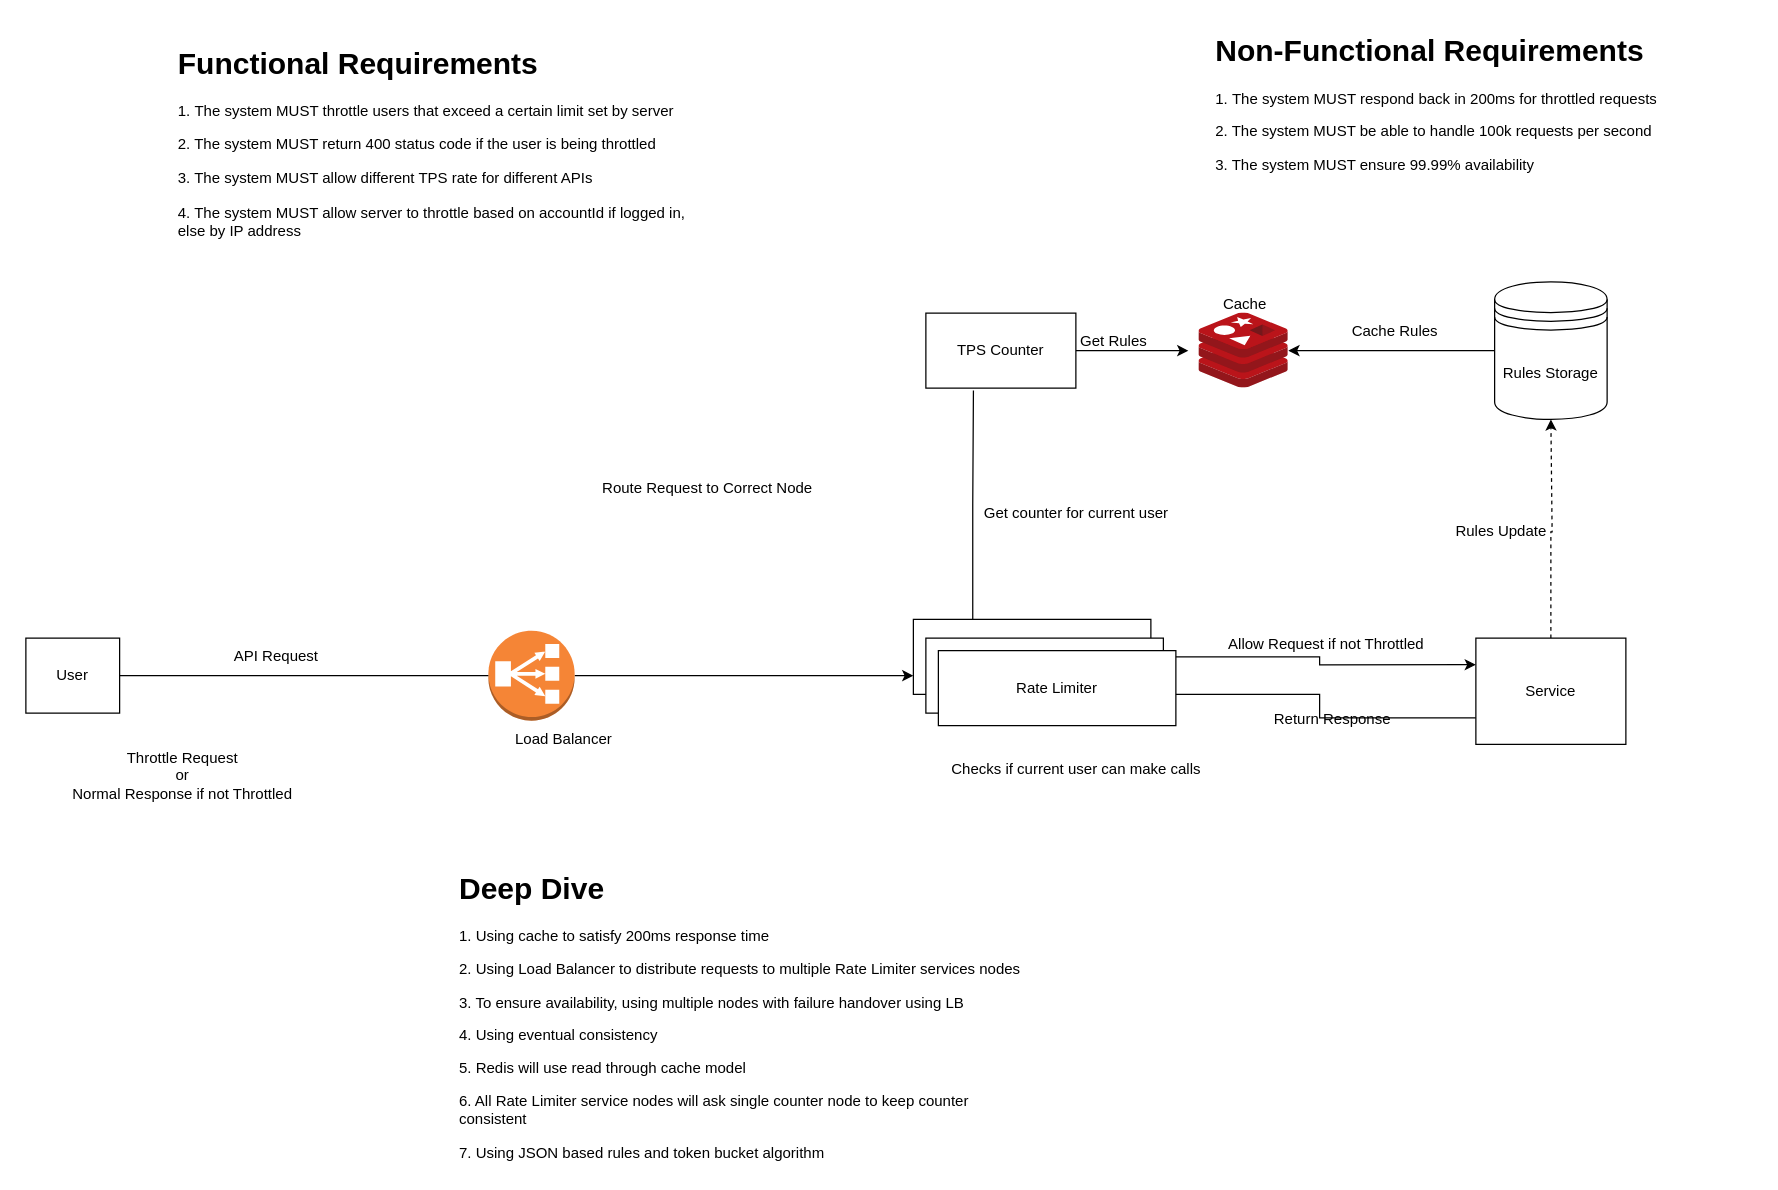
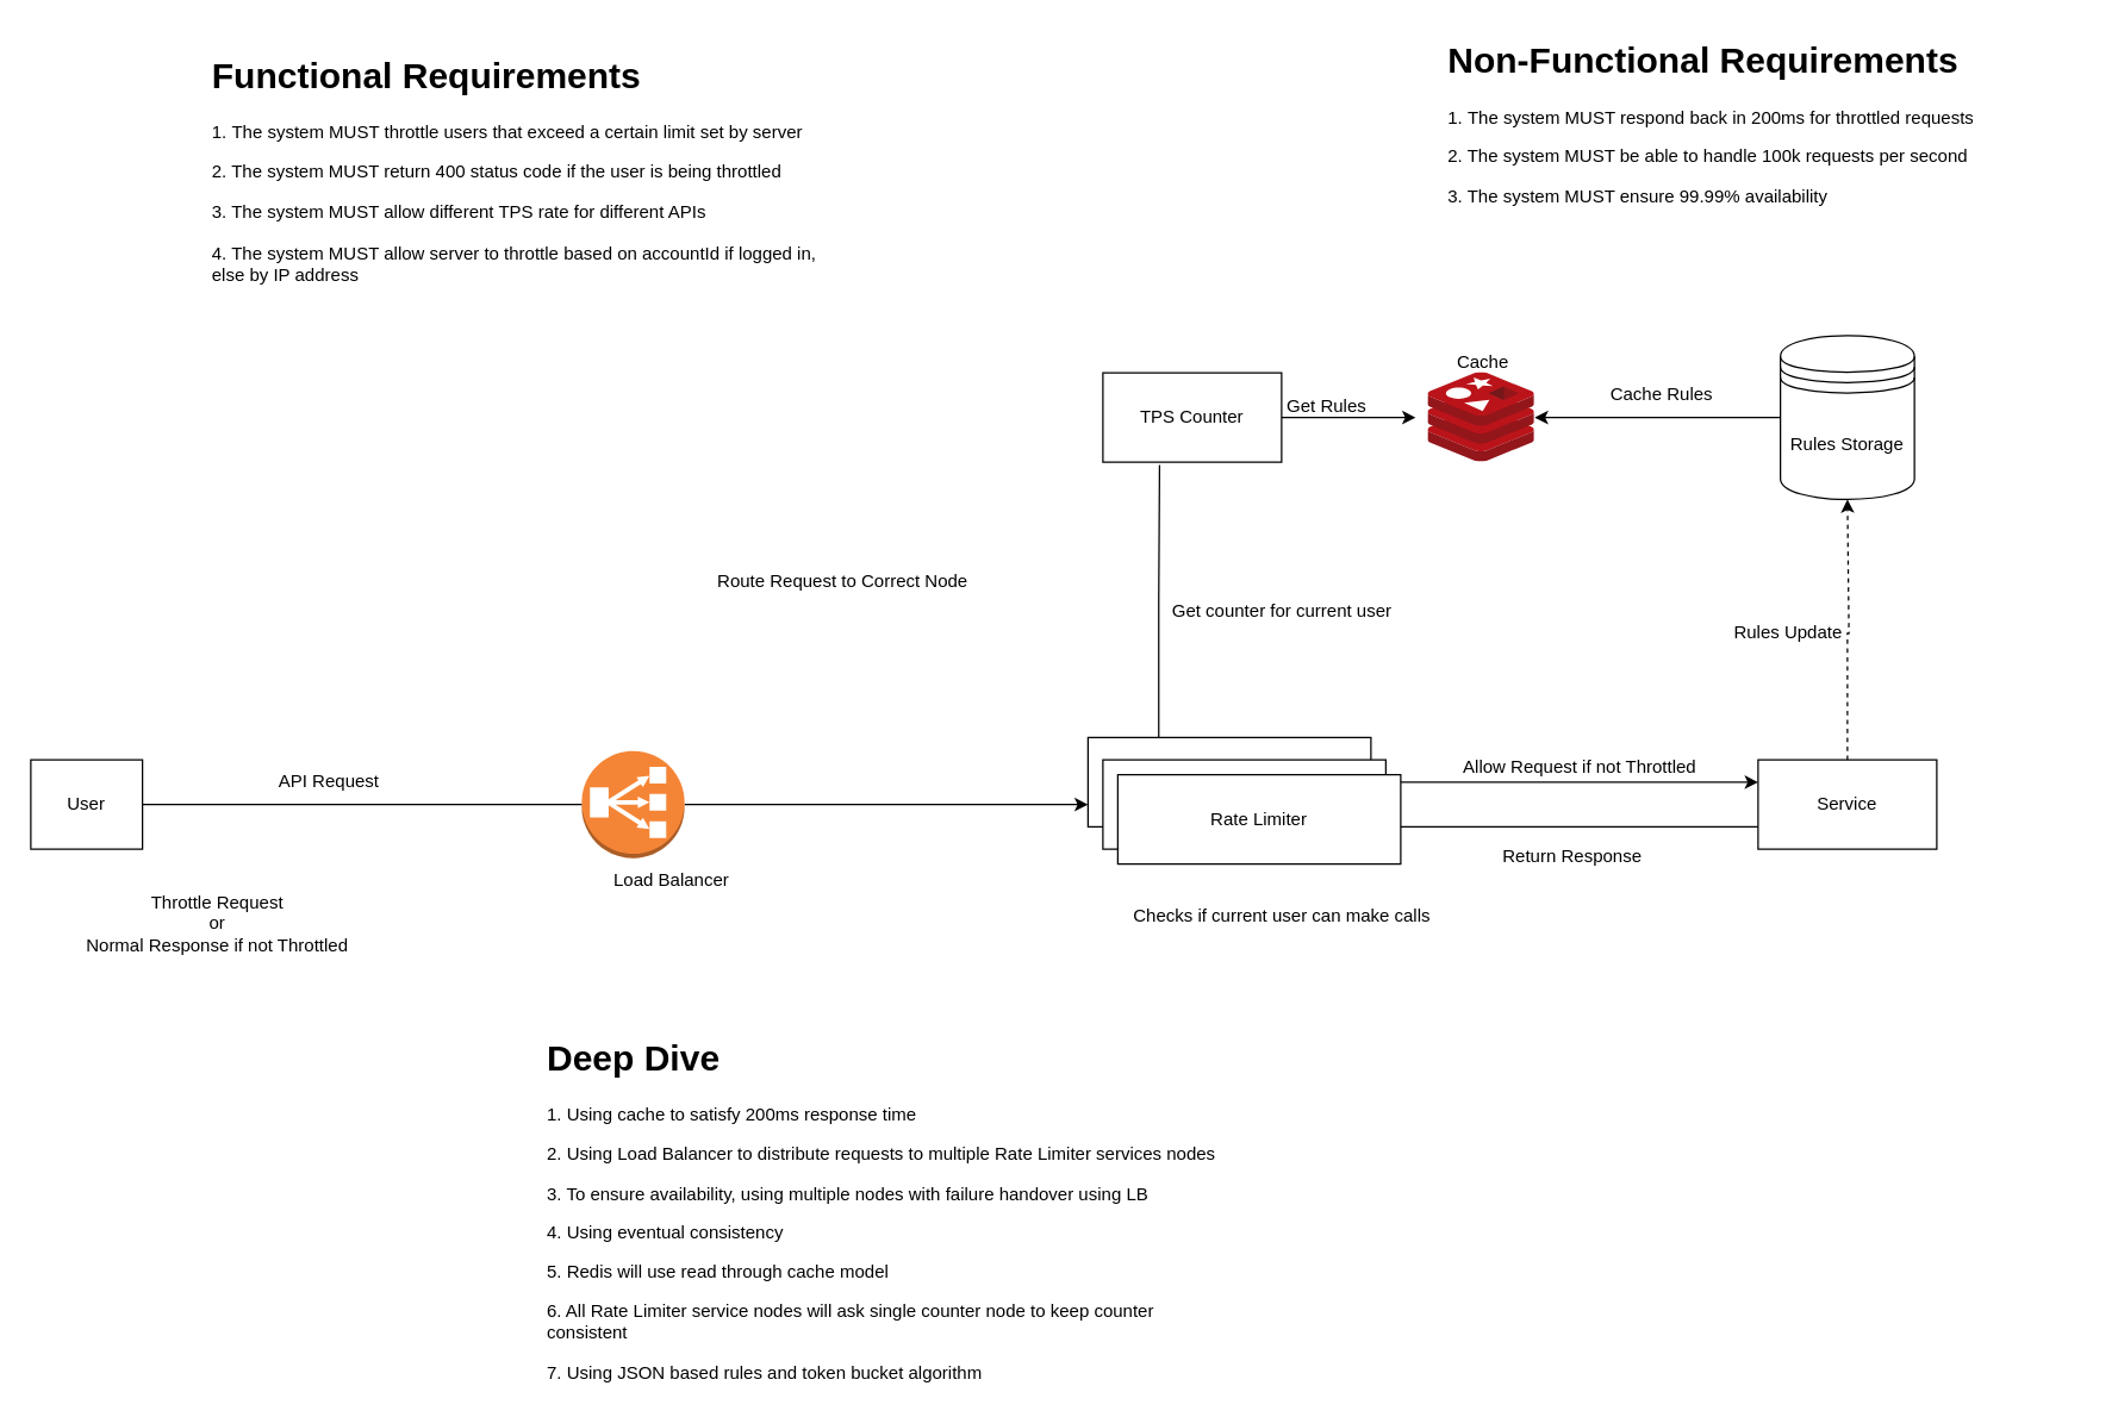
- <mxCell id="7" value="Service" style="rounded=0;whiteSpace=wrap;html=1;" vertex="1" parent="1"><mxGeometry x="1180" y="510" width="120" height="85" as="geometry" /></mxCell>
+ <mxCell id="7" value="Service" style="rounded=0;whiteSpace=wrap;html=1;" vertex="1" parent="1"><mxGeometry x="1180" y="510" width="120" height="60" as="geometry" /></mxCell>
- <mxCell id="18" value="Return Response" style="text;html=1;align=center;verticalAlign=middle;resizable=0;points=[];autosize=1;strokeColor=none;fillColor=none;" vertex="1" parent="1"><mxGeometry x="1005" y="560" width="120" height="30" as="geometry" /></mxCell>
+ <mxCell id="18" value="Return Response" style="text;html=1;align=center;verticalAlign=middle;resizable=0;points=[];autosize=1;strokeColor=none;fillColor=none;" vertex="1" parent="1"><mxGeometry x="995" y="560" width="120" height="30" as="geometry" /></mxCell>
